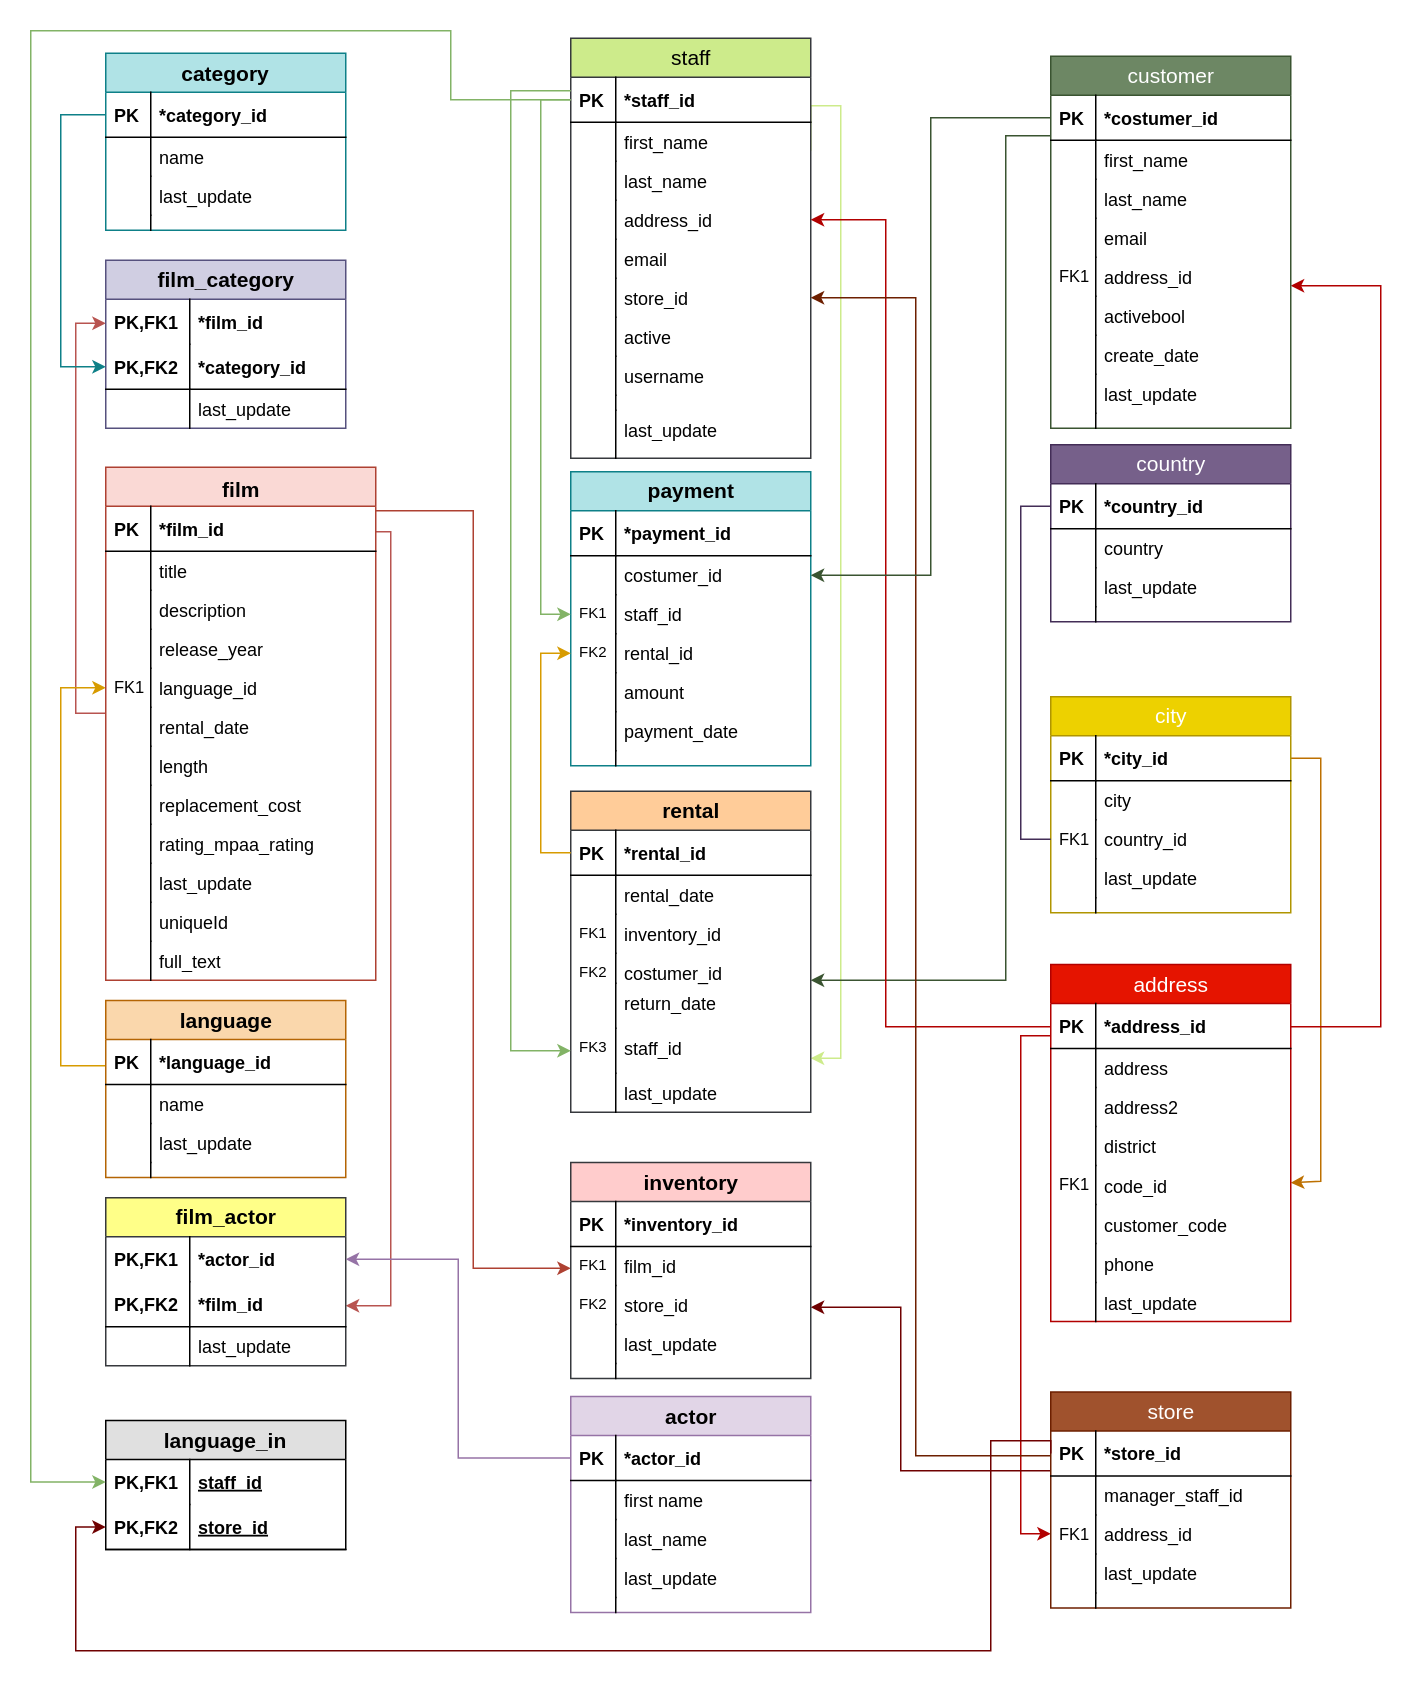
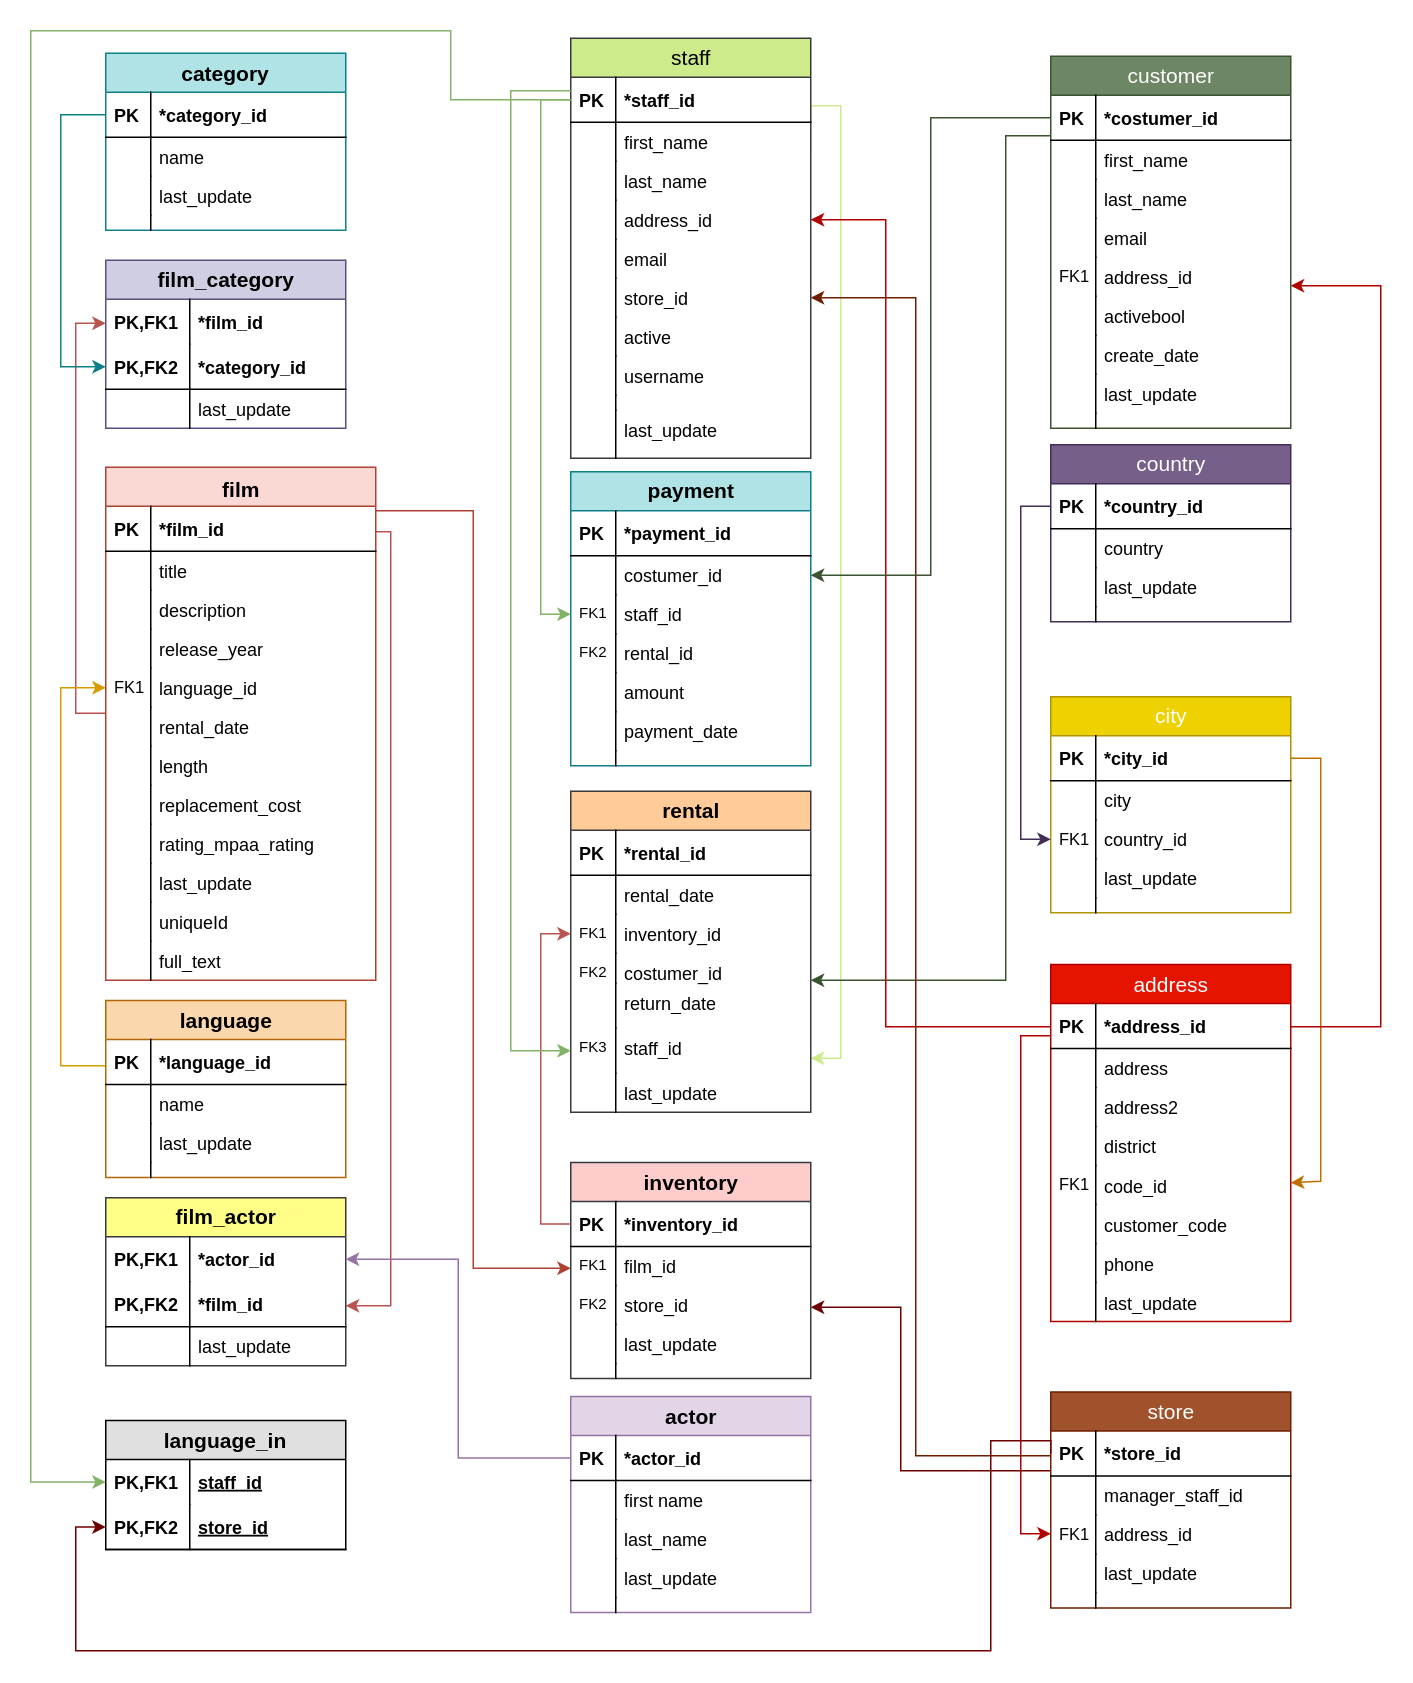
- <mxCell id="124" style="edgeStyle=orthogonalEdgeStyle;rounded=0;orthogonalLoop=1;jettySize=auto;html=1;entryX=0;entryY=0.5;entryDx=0;entryDy=0;startSize=26;strokeColor=#d79b00;fontFamily=Verdana;fontSize=10;fillColor=#ffe6cc;" parent="1" source="94" target="116" edge="1"><mxGeometry relative="1" as="geometry" /></mxCell>
- <mxCell id="198" style="edgeStyle=orthogonalEdgeStyle;rounded=0;orthogonalLoop=1;jettySize=auto;html=1;entryX=0;entryY=0.5;entryDx=0;entryDy=0;startSize=26;strokeColor=#432D57;fontFamily=Verdana;fontSize=11;fillColor=#76608a;endArrow=none;" parent="1" source="190" target="183" edge="1"><mxGeometry relative="1" as="geometry" /></mxCell>
+ <mxCell id="198" style="edgeStyle=orthogonalEdgeStyle;rounded=0;orthogonalLoop=1;jettySize=auto;html=1;entryX=0;entryY=0.5;entryDx=0;entryDy=0;startSize=26;strokeColor=#432D57;fontFamily=Verdana;fontSize=11;fillColor=#76608a;" parent="1" source="190" target="183" edge="1"><mxGeometry relative="1" as="geometry" /></mxCell>
+ <mxCell id="108" style="edgeStyle=orthogonalEdgeStyle;rounded=0;orthogonalLoop=1;jettySize=auto;html=1;entryX=0;entryY=0.5;entryDx=0;entryDy=0;startSize=26;strokeColor=#b85450;fontFamily=Verdana;fontSize=10;fillColor=#f8cecc;" parent="1" source="83" target="98" edge="1"><mxGeometry relative="1" as="geometry" /></mxCell>
